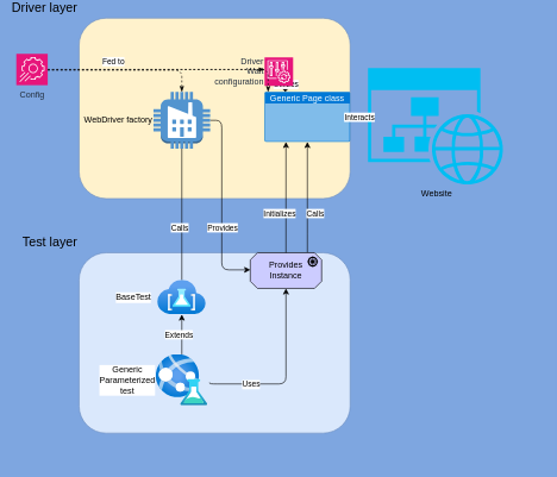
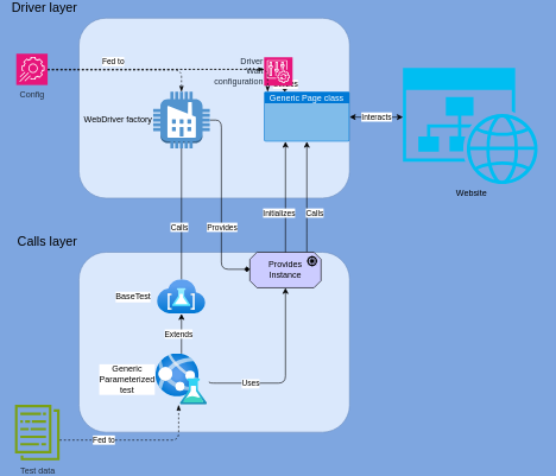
- <mxCell id="6" value="Driver layer" style="rounded=1;whiteSpace=wrap;html=1;align=right;labelPosition=left;verticalLabelPosition=top;verticalAlign=bottom;fontSize=18;fillColor=#fff2cc;strokeColor=#6c8ebf;" parent="1" vertex="1"><mxGeometry x="110" y="20" width="380" height="253" as="geometry" /></mxCell>
+ <mxCell id="6" value="Driver layer" style="rounded=1;whiteSpace=wrap;html=1;align=right;labelPosition=left;verticalLabelPosition=top;verticalAlign=bottom;fontSize=18;fillColor=#dae8fc;strokeColor=#6c8ebf;" parent="1" vertex="1"><mxGeometry x="110" y="20" width="380" height="253" as="geometry" /></mxCell>
- <mxCell id="5" value="Website" style="verticalLabelPosition=bottom;html=1;verticalAlign=top;align=center;strokeColor=none;fillColor=#00BEF2;shape=mxgraph.azure.website_generic;pointerEvents=1;" parent="1" vertex="1"><mxGeometry x="515" y="90" width="192.06" height="163.25" as="geometry" /></mxCell>
+ <mxCell id="5" value="Website" style="verticalLabelPosition=bottom;html=1;verticalAlign=top;align=center;strokeColor=none;fillColor=#00BEF2;shape=mxgraph.azure.website_generic;pointerEvents=1;" parent="1" vertex="1"><mxGeometry x="565" y="90" width="192.06" height="163.25" as="geometry" /></mxCell>
- <mxCell id="4" value="Test layer" style="rounded=1;whiteSpace=wrap;html=1;align=right;labelPosition=left;verticalLabelPosition=top;verticalAlign=bottom;fontSize=18;fillColor=#dae8fc;strokeColor=#6c8ebf;" parent="1" vertex="1"><mxGeometry x="110" y="349" width="380" height="253" as="geometry" /></mxCell>
+ <mxCell id="4" value="Calls layer" style="rounded=1;whiteSpace=wrap;html=1;align=right;labelPosition=left;verticalLabelPosition=top;verticalAlign=bottom;fontSize=18;fillColor=#dae8fc;strokeColor=#6c8ebf;" parent="1" vertex="1"><mxGeometry x="110" y="349" width="380" height="253" as="geometry" /></mxCell>
- <mxCell id="13" style="edgeStyle=orthogonalEdgeStyle;rounded=1;orthogonalLoop=1;jettySize=auto;html=1;curved=0;" parent="1" source="15" target="9" edge="1"><mxGeometry relative="1" as="geometry"><Array as="points"><mxPoint x="310" y="163" /><mxPoint x="310" y="373" /></Array></mxGeometry></mxCell>
+ <mxCell id="13" style="edgeStyle=orthogonalEdgeStyle;rounded=1;orthogonalLoop=1;jettySize=auto;html=1;curved=0;endArrow=diamond;" parent="1" source="15" target="9" edge="1"><mxGeometry relative="1" as="geometry"><Array as="points"><mxPoint x="310" y="163" /><mxPoint x="310" y="373" /></Array></mxGeometry></mxCell>
+ <mxCell id="3" value="Test data" style="sketch=0;outlineConnect=0;fontColor=#232F3E;gradientColor=none;fillColor=#7AA116;strokeColor=none;dashed=0;verticalLabelPosition=bottom;verticalAlign=top;align=center;html=1;fontSize=12;fontStyle=0;aspect=fixed;pointerEvents=1;shape=mxgraph.aws4.data_set;" parent="1" vertex="1"><mxGeometry x="20" y="563.5" width="63" height="78" as="geometry" /></mxCell>
+ <mxCell id="21" value="Fed to" style="edgeStyle=orthogonalEdgeStyle;rounded=1;orthogonalLoop=1;jettySize=auto;html=1;dashed=1;curved=0;endArrow=classicThin;endFill=1;" parent="1" source="3" target="20" edge="1"><mxGeometry x="-0.426" relative="1" as="geometry"><Array as="points"><mxPoint x="250" y="613" /></Array><mxPoint as="offset" /></mxGeometry></mxCell>
